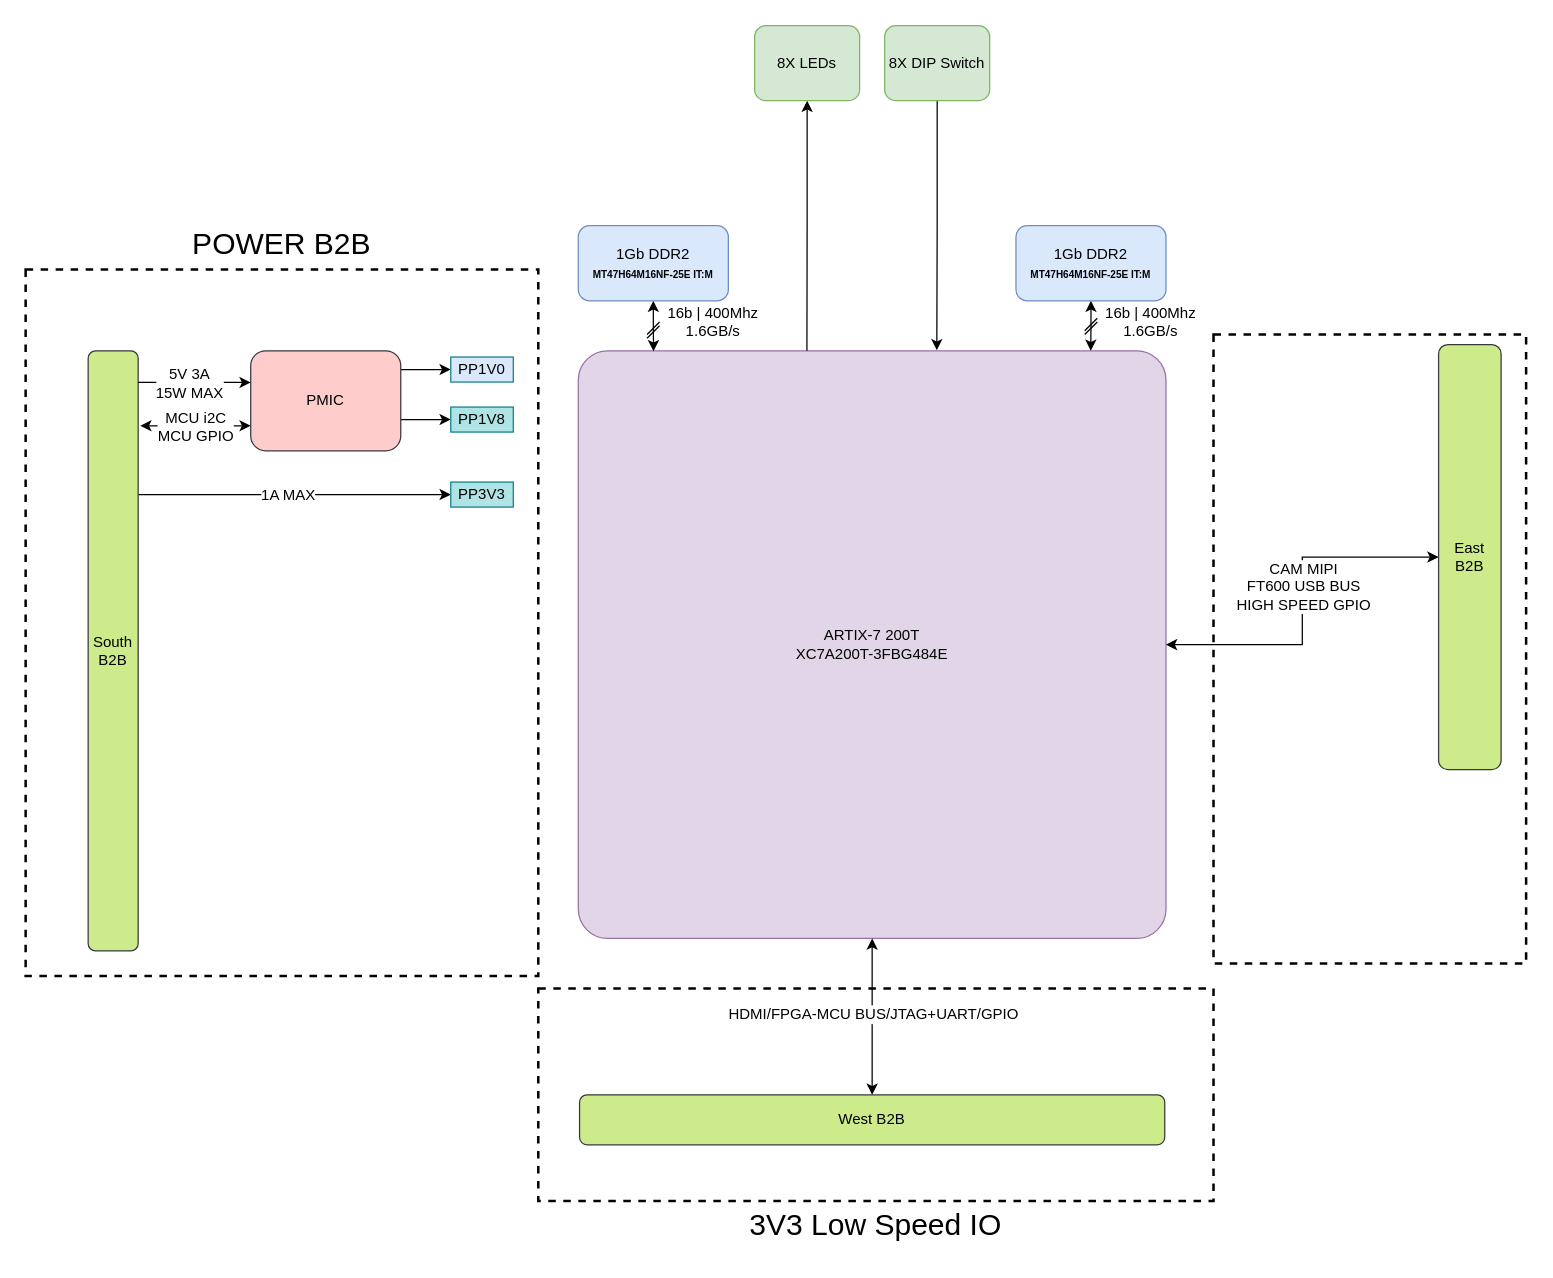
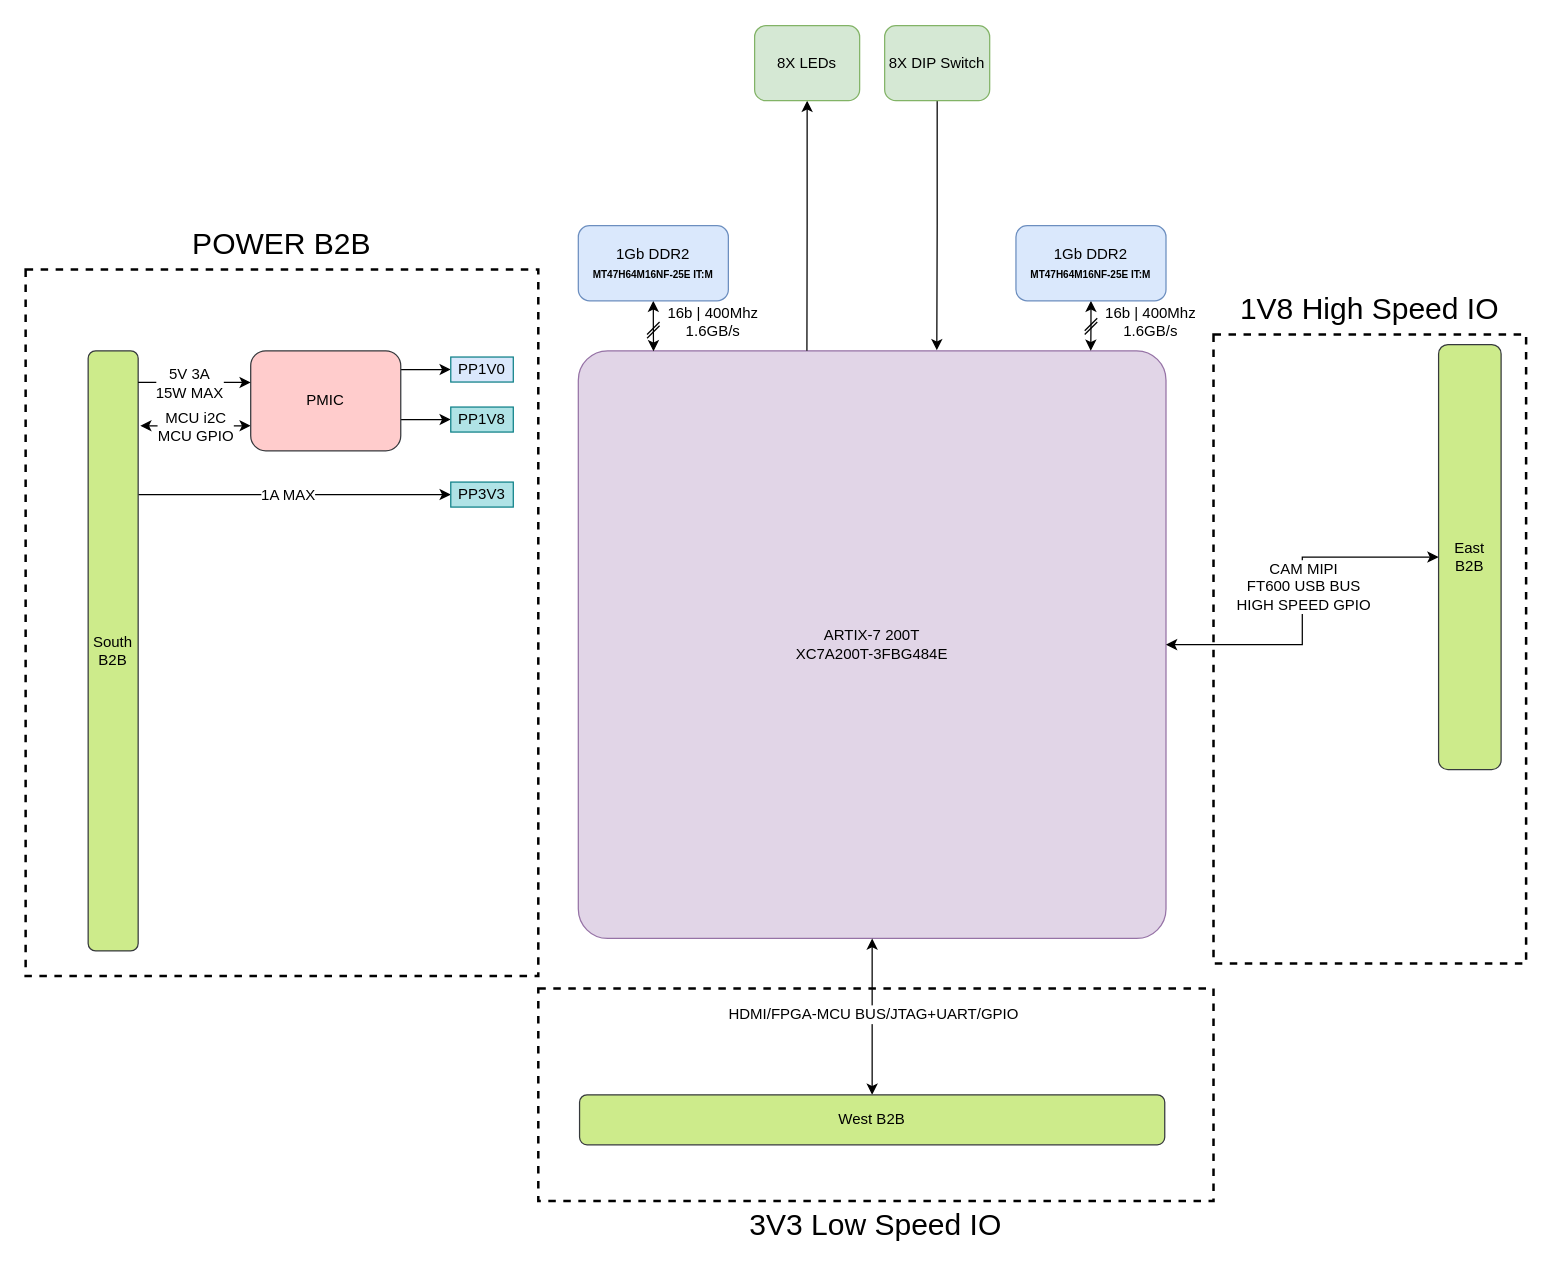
+ <mxCell id="36" value="&lt;font style=&quot;font-size: 24px;&quot;&gt;1V8 High Speed IO&lt;/font&gt;" style="text;html=1;strokeColor=none;fillColor=none;align=center;verticalAlign=middle;whiteSpace=wrap;rounded=0;dashed=1;fontSize=12;" parent="1" vertex="1"><mxGeometry x="990" y="227" width="210" height="40" as="geometry" /></mxCell>
